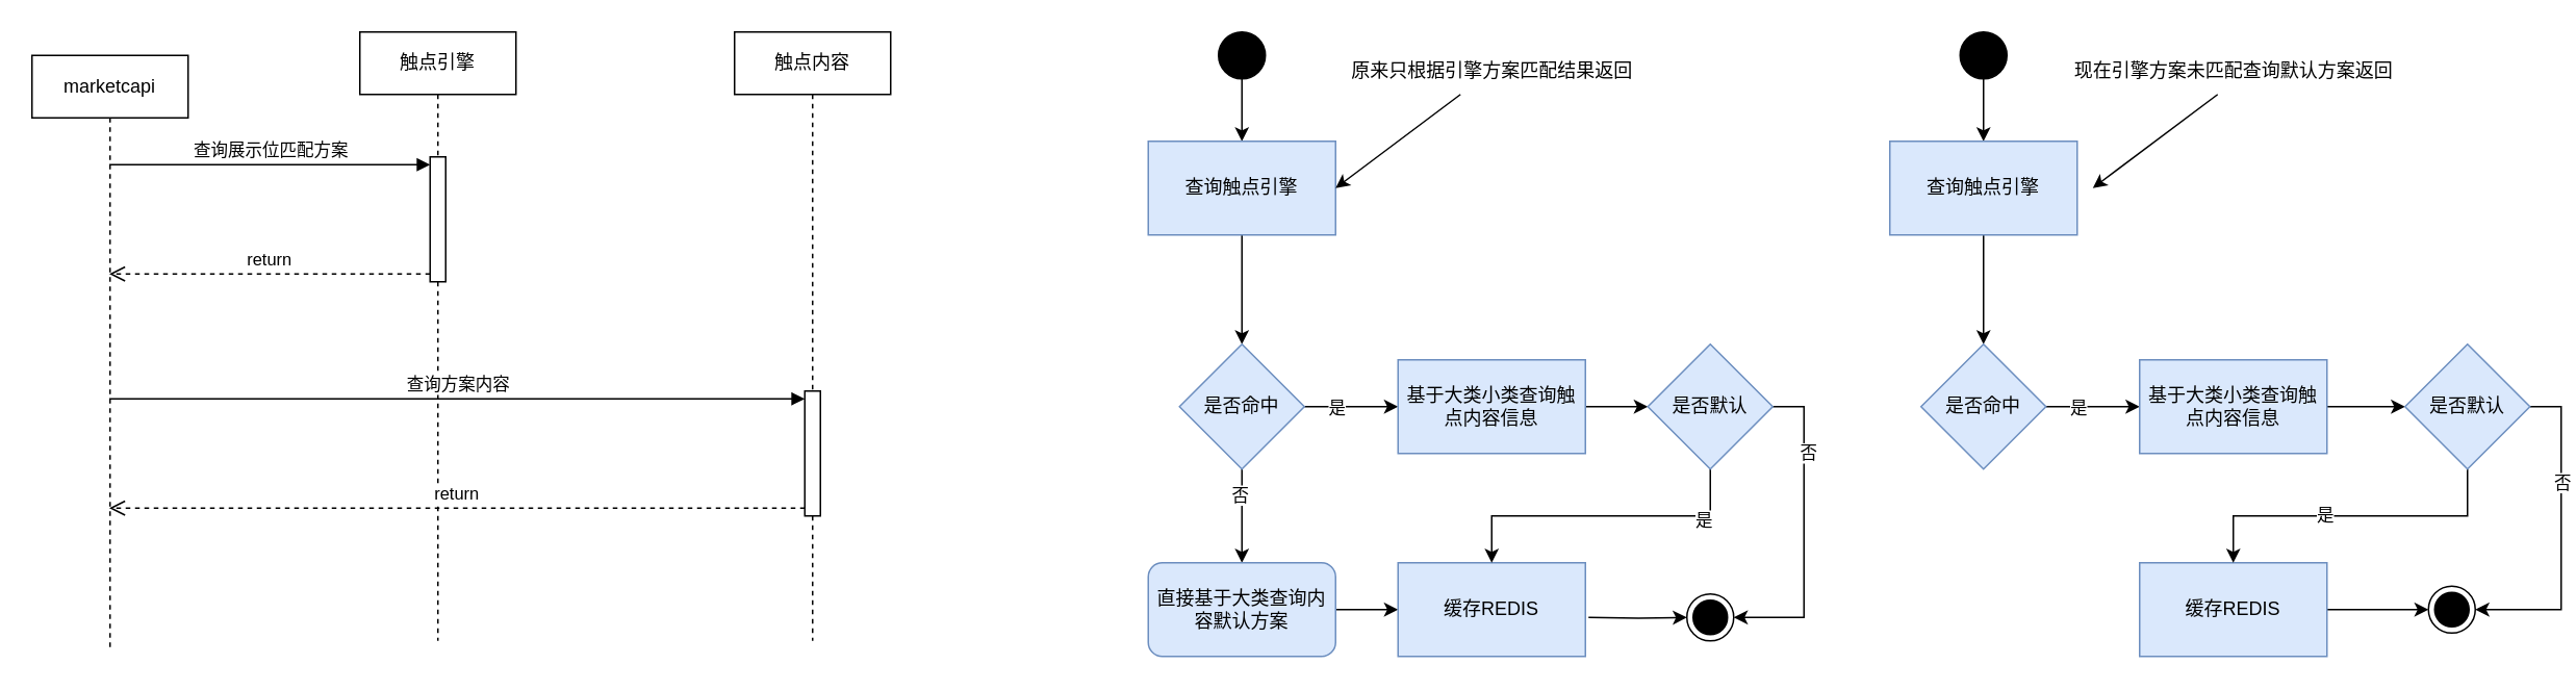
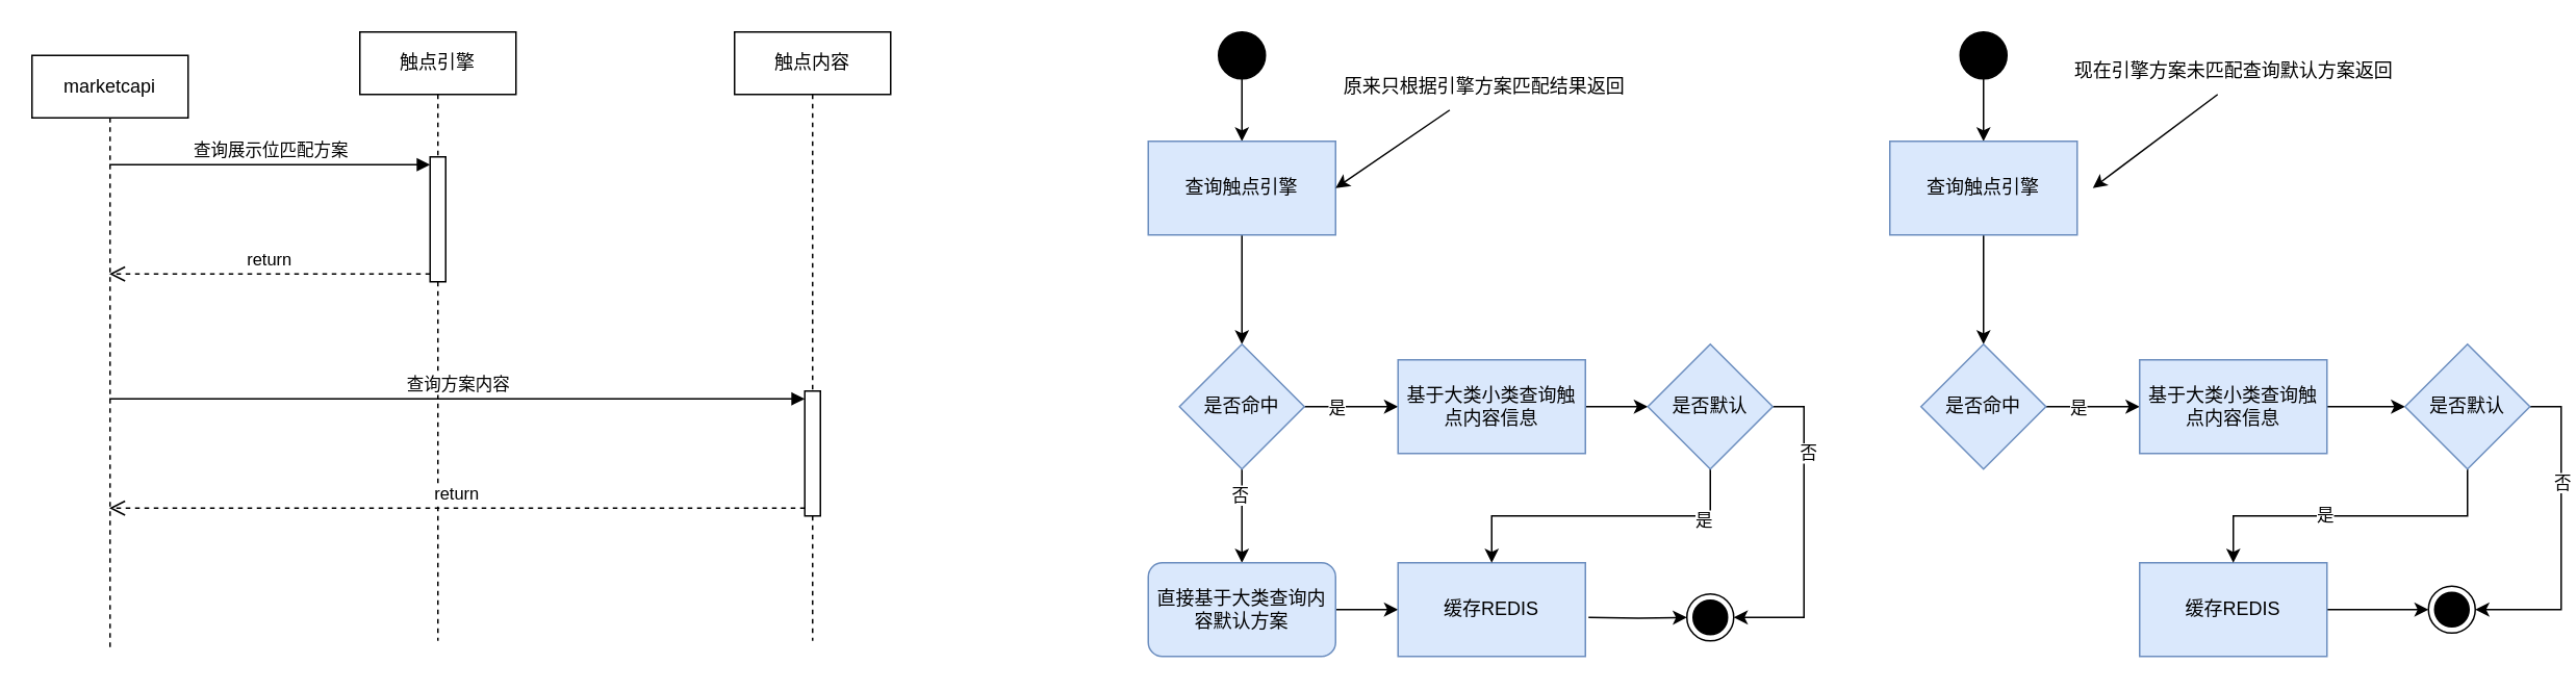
- <mxCell id="45" value="原来只根据引擎方案匹配结果返回" style="text;html=1;align=center;verticalAlign=middle;resizable=0;points=[];autosize=1;strokeColor=none;fillColor=none;" vertex="1" parent="1"><mxGeometry x="855" y="30" width="200" height="30" as="geometry" /></mxCell>
+ <mxCell id="45" value="原来只根据引擎方案匹配结果返回" style="text;html=1;align=center;verticalAlign=middle;resizable=0;points=[];autosize=1;strokeColor=none;fillColor=none;" vertex="1" parent="1"><mxGeometry x="850" y="40" width="200" height="30" as="geometry" /></mxCell>
